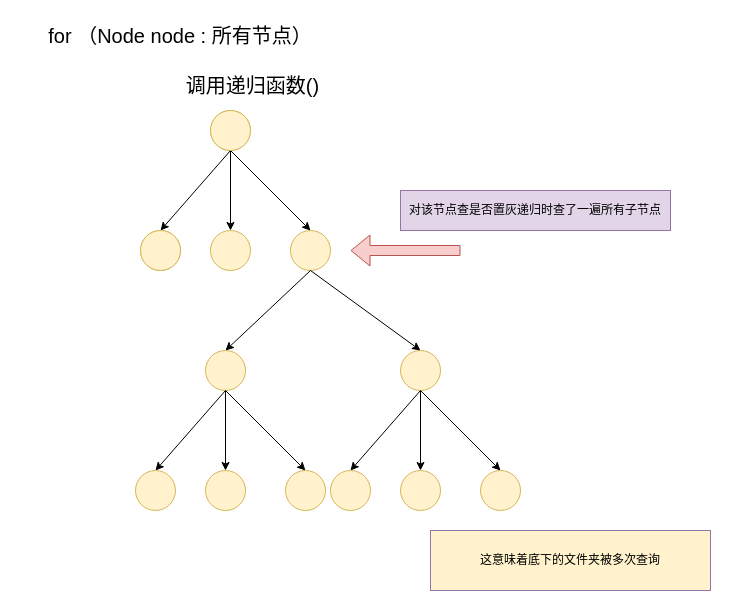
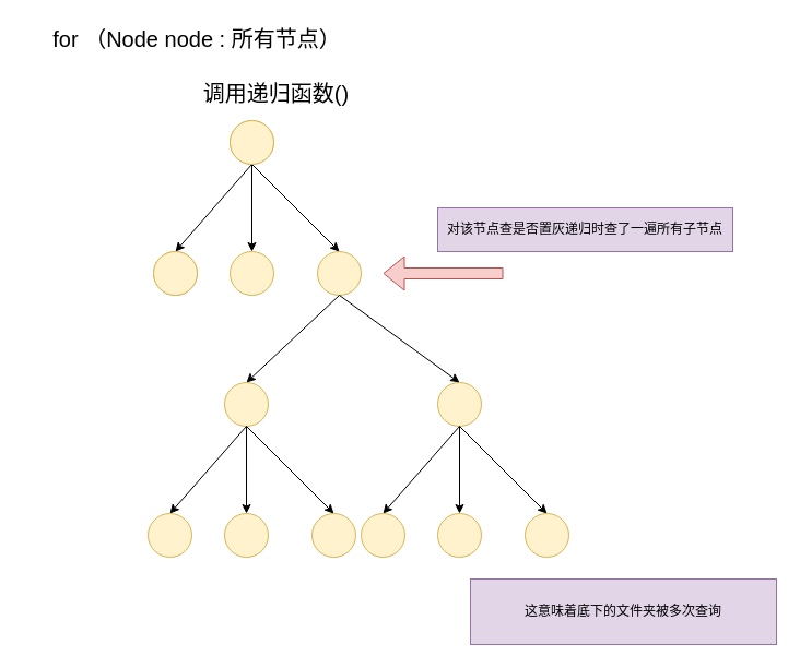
- <mxCell id="28" value="这意味着底下的文件夹被多次查询" style="rounded=0;whiteSpace=wrap;html=1;fillColor=#fff2cc;strokeColor=#9673a6;" vertex="1" parent="1"><mxGeometry x="430" y="530" width="280" height="60" as="geometry" /></mxCell>
+ <mxCell id="28" value="这意味着底下的文件夹被多次查询" style="rounded=0;whiteSpace=wrap;html=1;fillColor=#e1d5e7;strokeColor=#9673a6;" vertex="1" parent="1"><mxGeometry x="430" y="530" width="280" height="60" as="geometry" /></mxCell>
